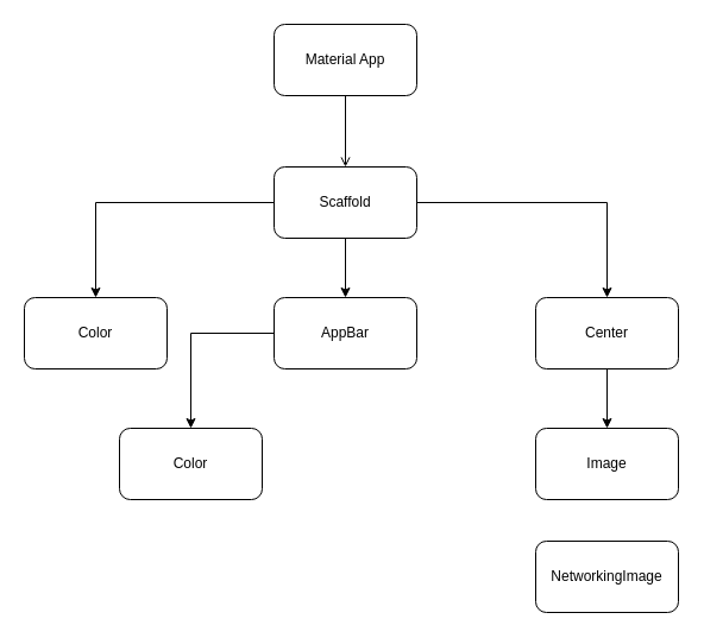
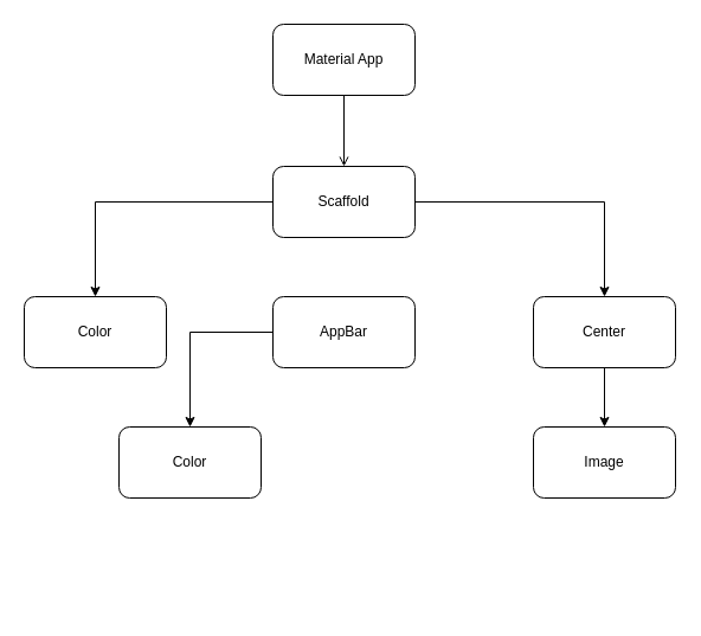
- <mxCell id="4" style="edgeStyle=orthogonalEdgeStyle;rounded=0;orthogonalLoop=1;jettySize=auto;html=1;entryX=0.5;entryY=0;entryDx=0;entryDy=0;exitX=0.5;exitY=1;exitDx=0;exitDy=0;" edge="1" parent="1" source="7" target="9"><mxGeometry relative="1" as="geometry" /></mxCell>
- <mxCell id="15" value="NetworkingImage" style="rounded=1;whiteSpace=wrap;html=1;" vertex="1" parent="1"><mxGeometry x="450" y="455" width="120" height="60" as="geometry" /></mxCell>
